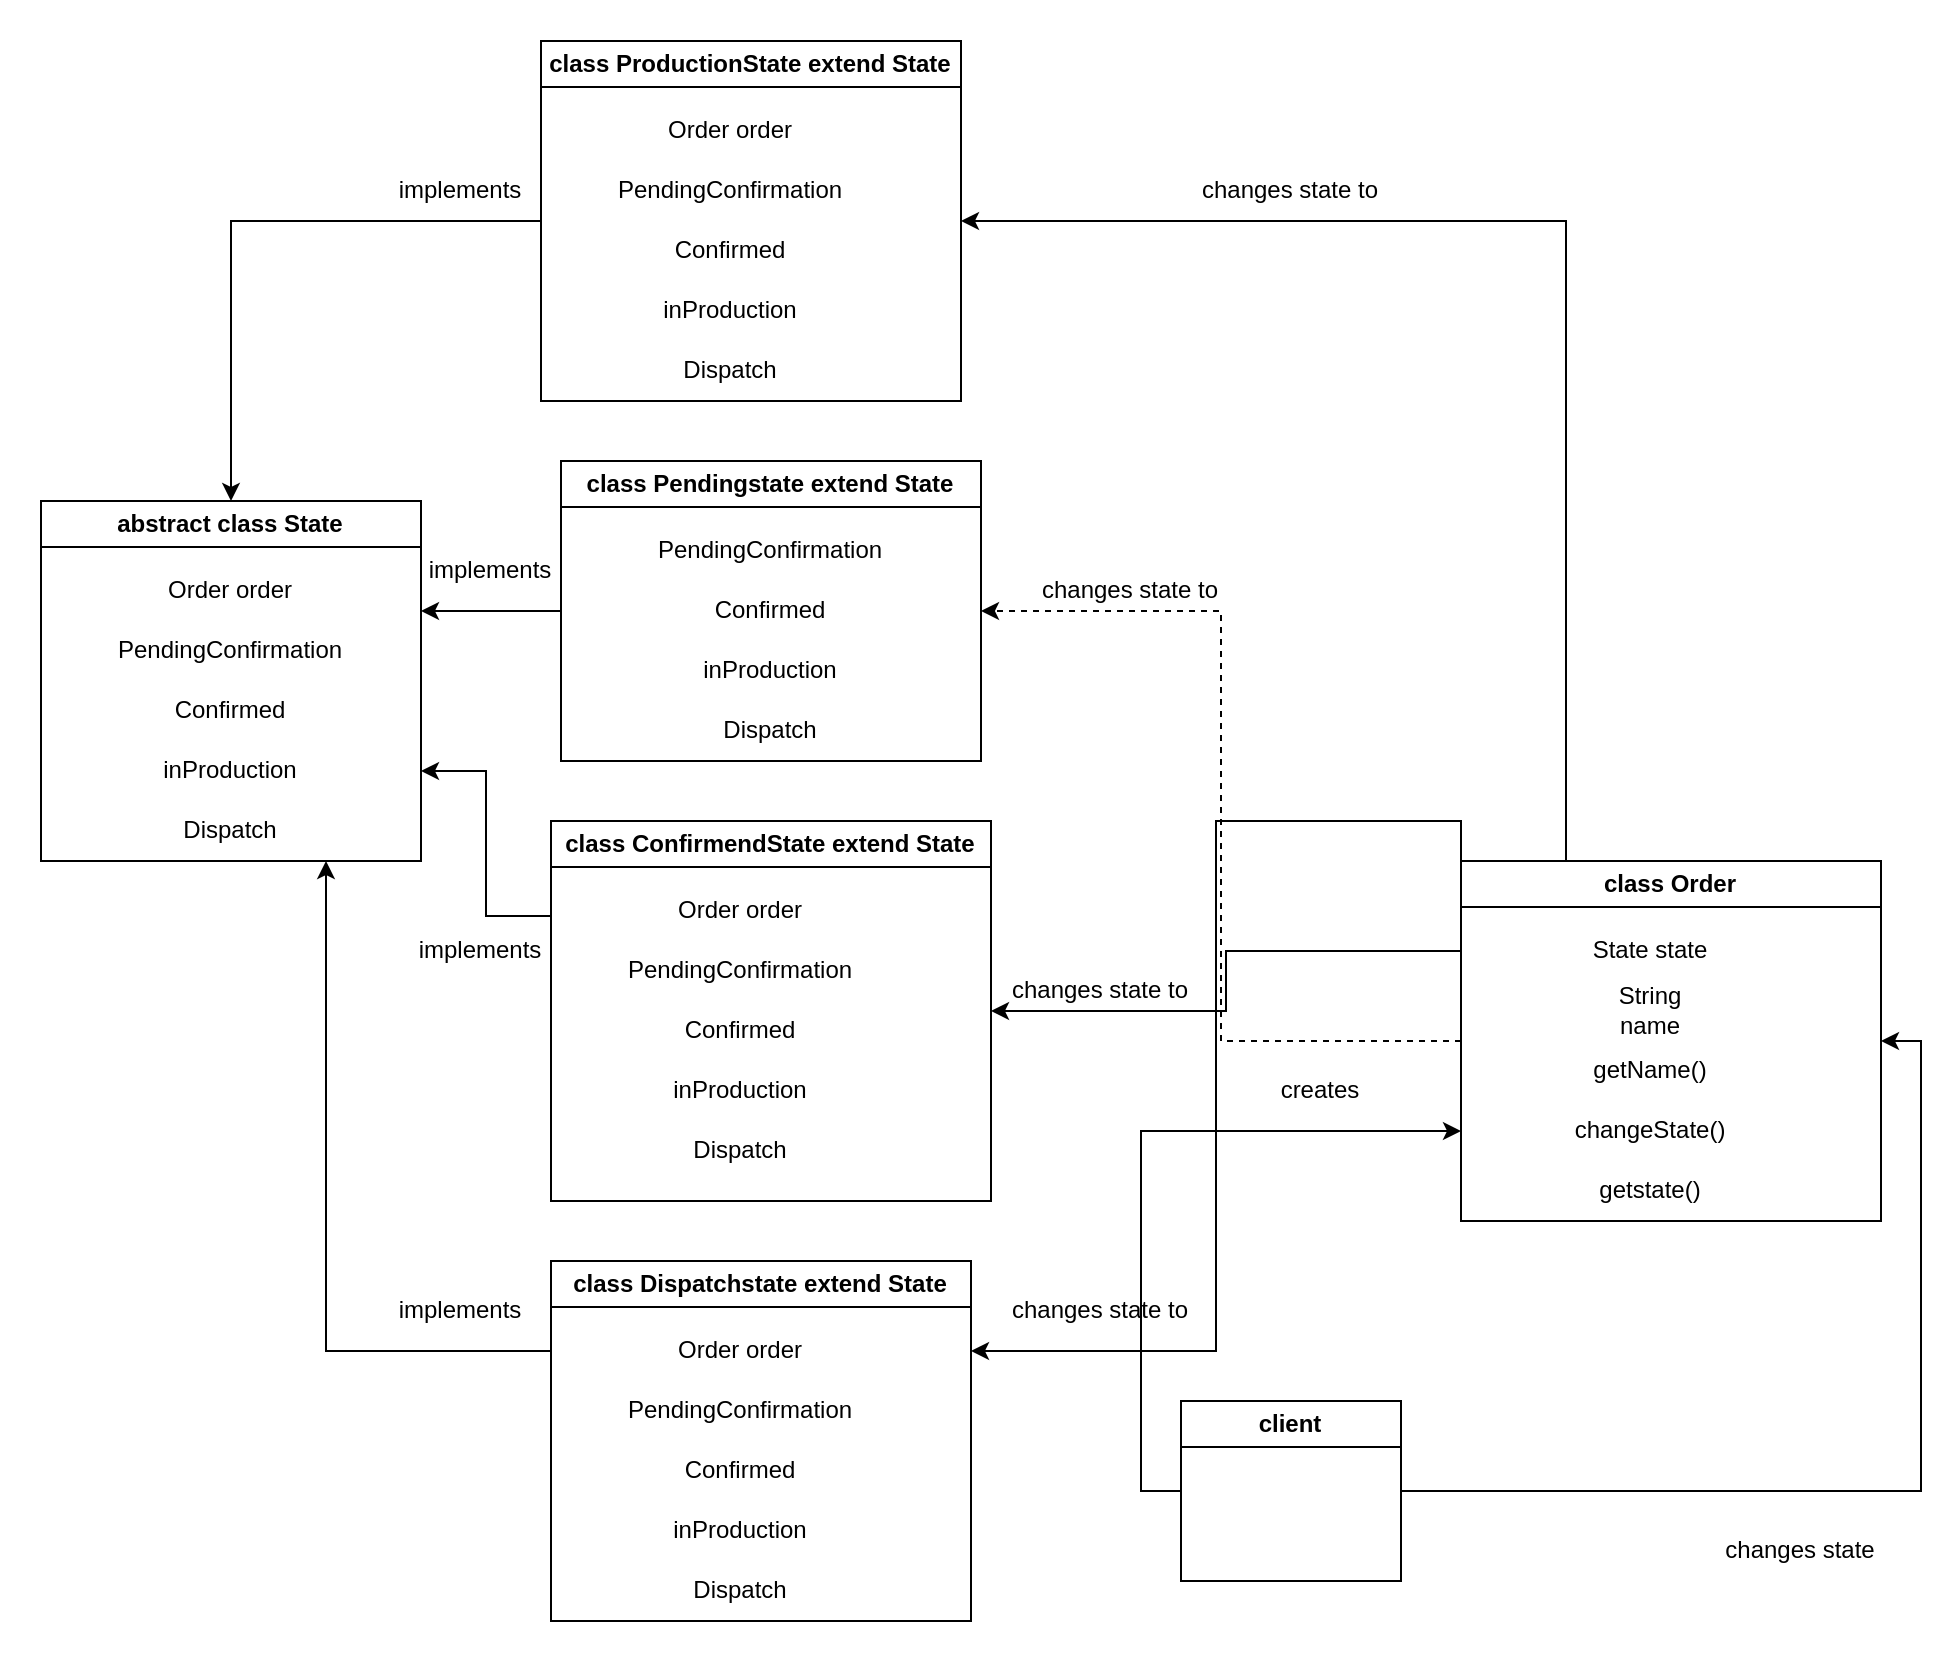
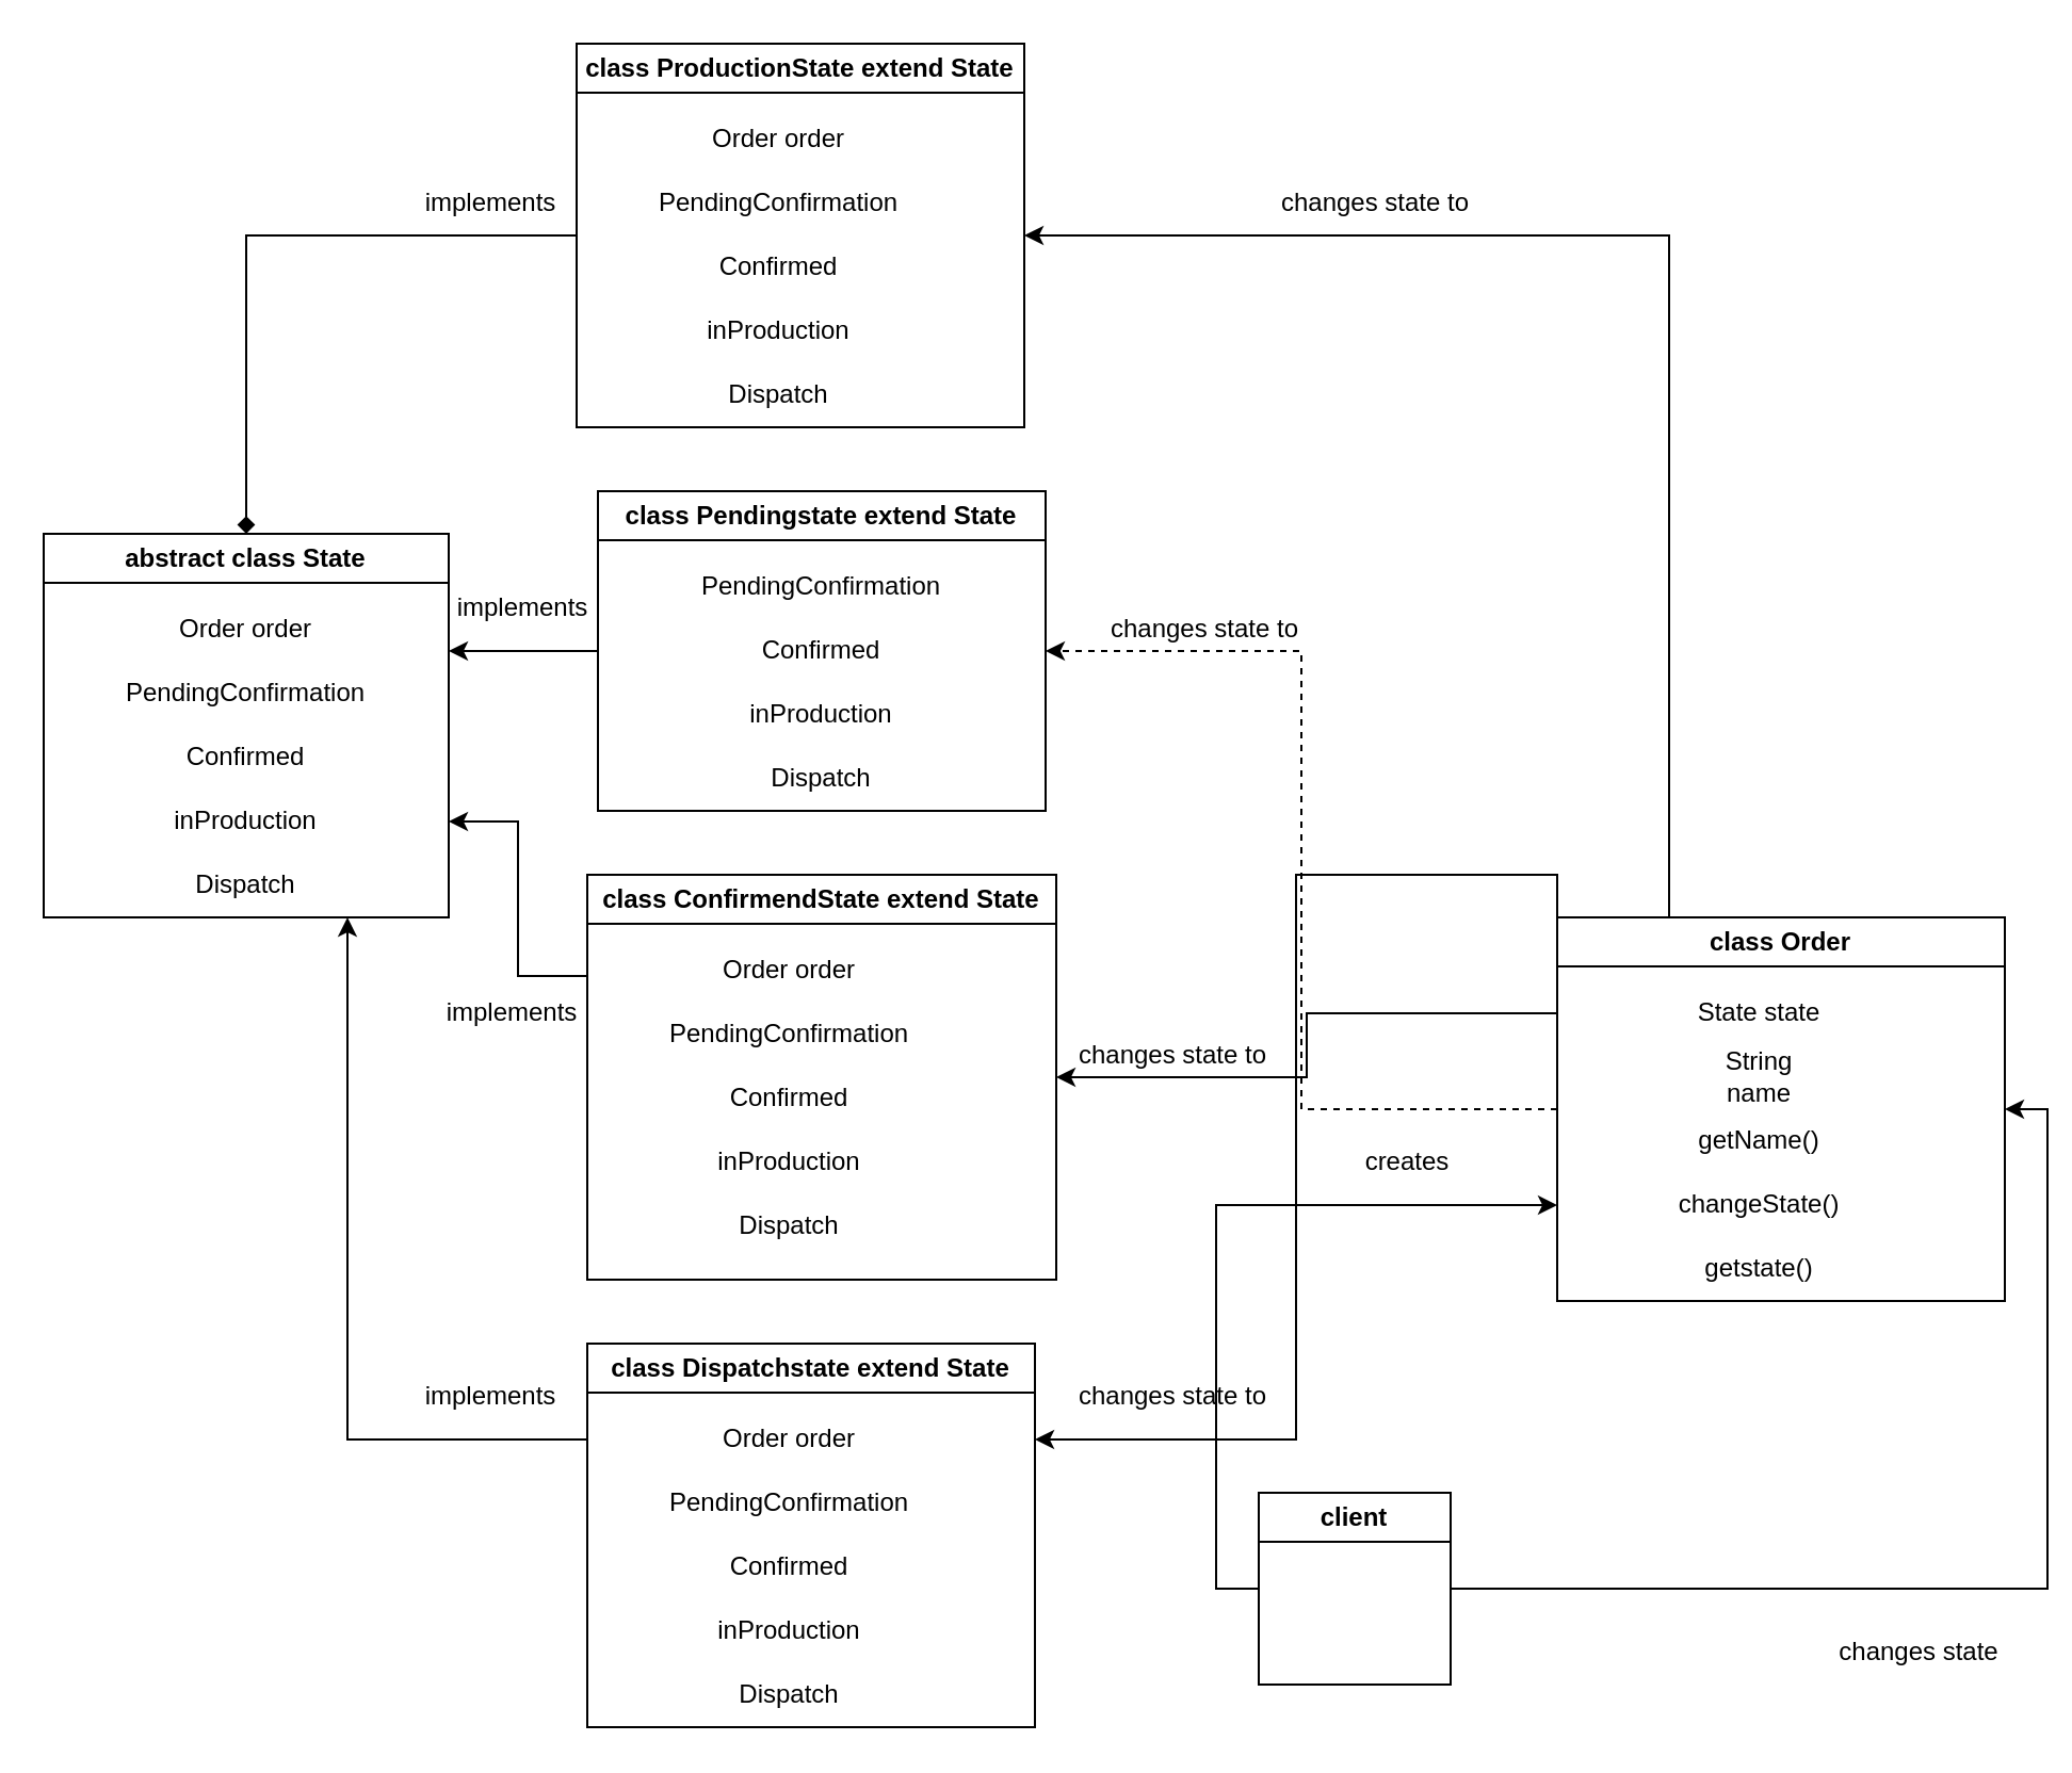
- <mxCell id="28" style="edgeStyle=orthogonalEdgeStyle;rounded=0;orthogonalLoop=1;jettySize=auto;html=1;exitX=0;exitY=0.5;exitDx=0;exitDy=0;" edge="1" parent="1" source="29" target="2"><mxGeometry relative="1" as="geometry" /></mxCell>
+ <mxCell id="28" style="edgeStyle=orthogonalEdgeStyle;rounded=0;orthogonalLoop=1;jettySize=auto;html=1;exitX=0;exitY=0.5;exitDx=0;exitDy=0;endArrow=diamond;" edge="1" parent="1" source="29" target="2"><mxGeometry relative="1" as="geometry" /></mxCell>
- <mxCell id="47" value="client" style="swimlane;whiteSpace=wrap;html=1;" vertex="1" parent="1"><mxGeometry x="590" y="700" width="110" height="90" as="geometry" /></mxCell>
+ <mxCell id="47" value="client" style="swimlane;whiteSpace=wrap;html=1;" vertex="1" parent="1"><mxGeometry x="590" y="700" width="90" height="90" as="geometry" /></mxCell>
